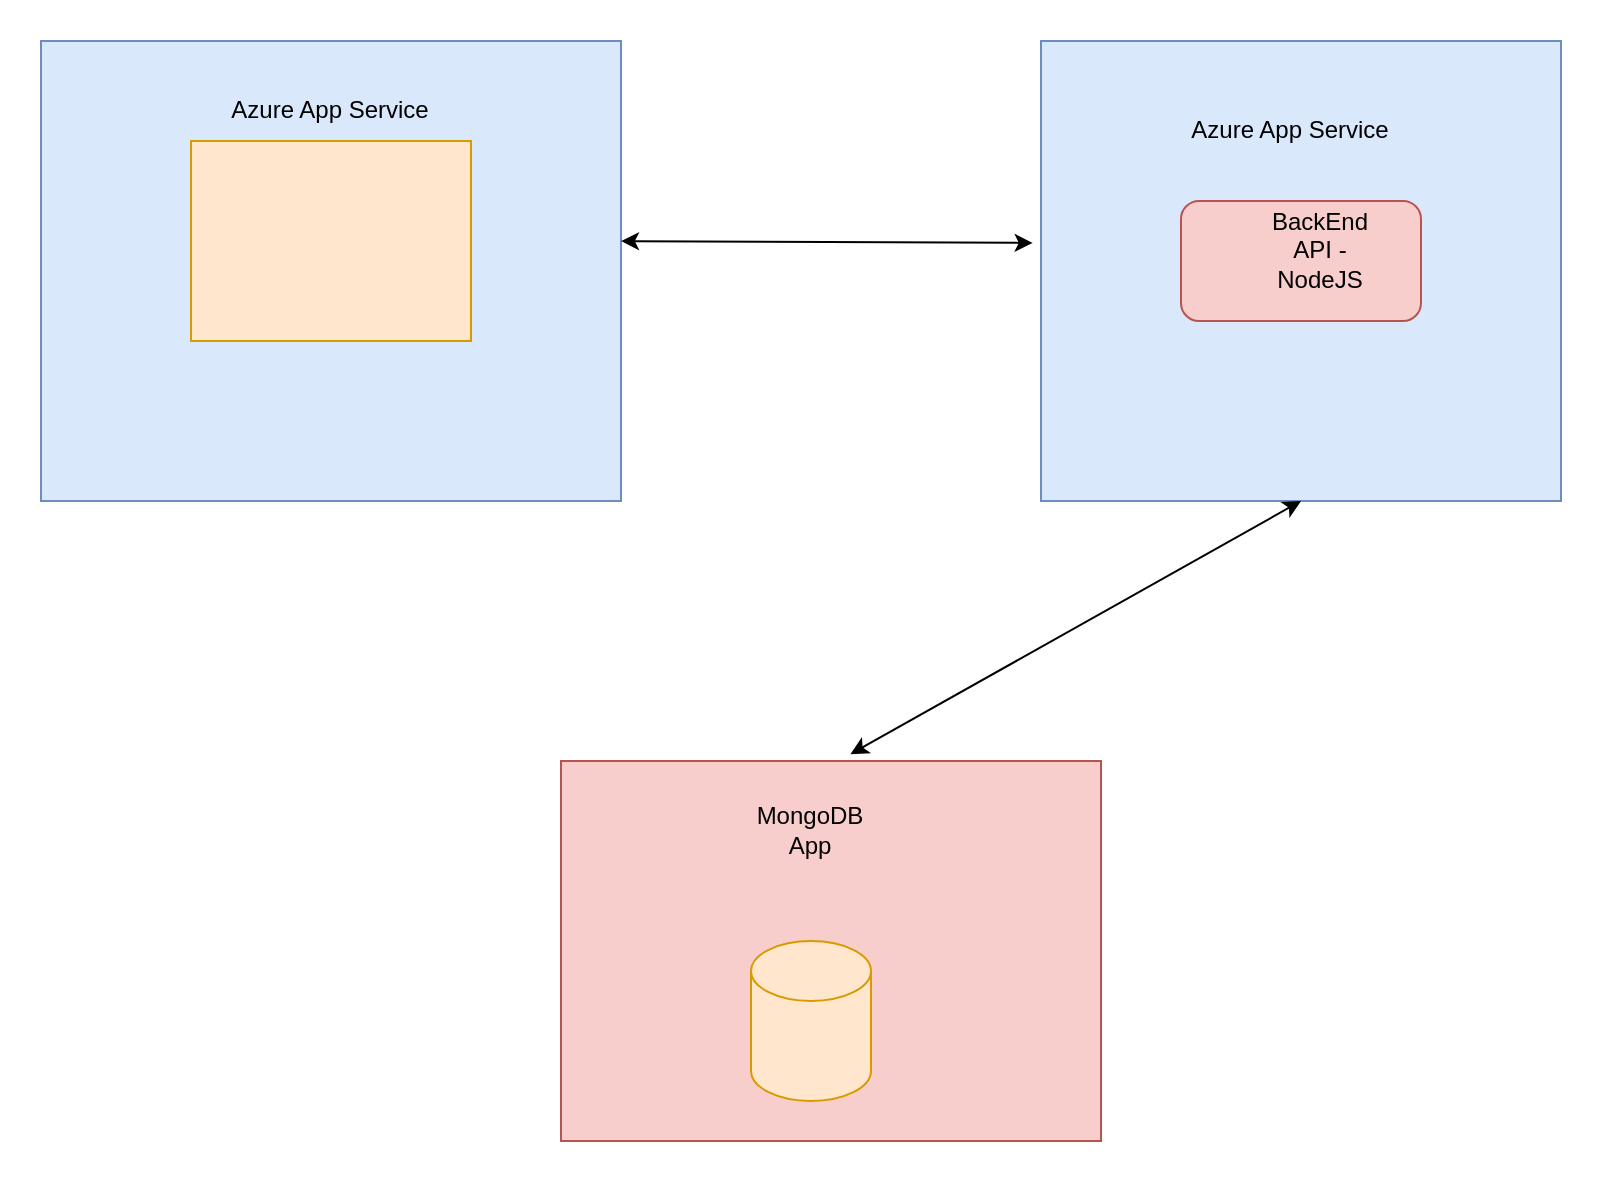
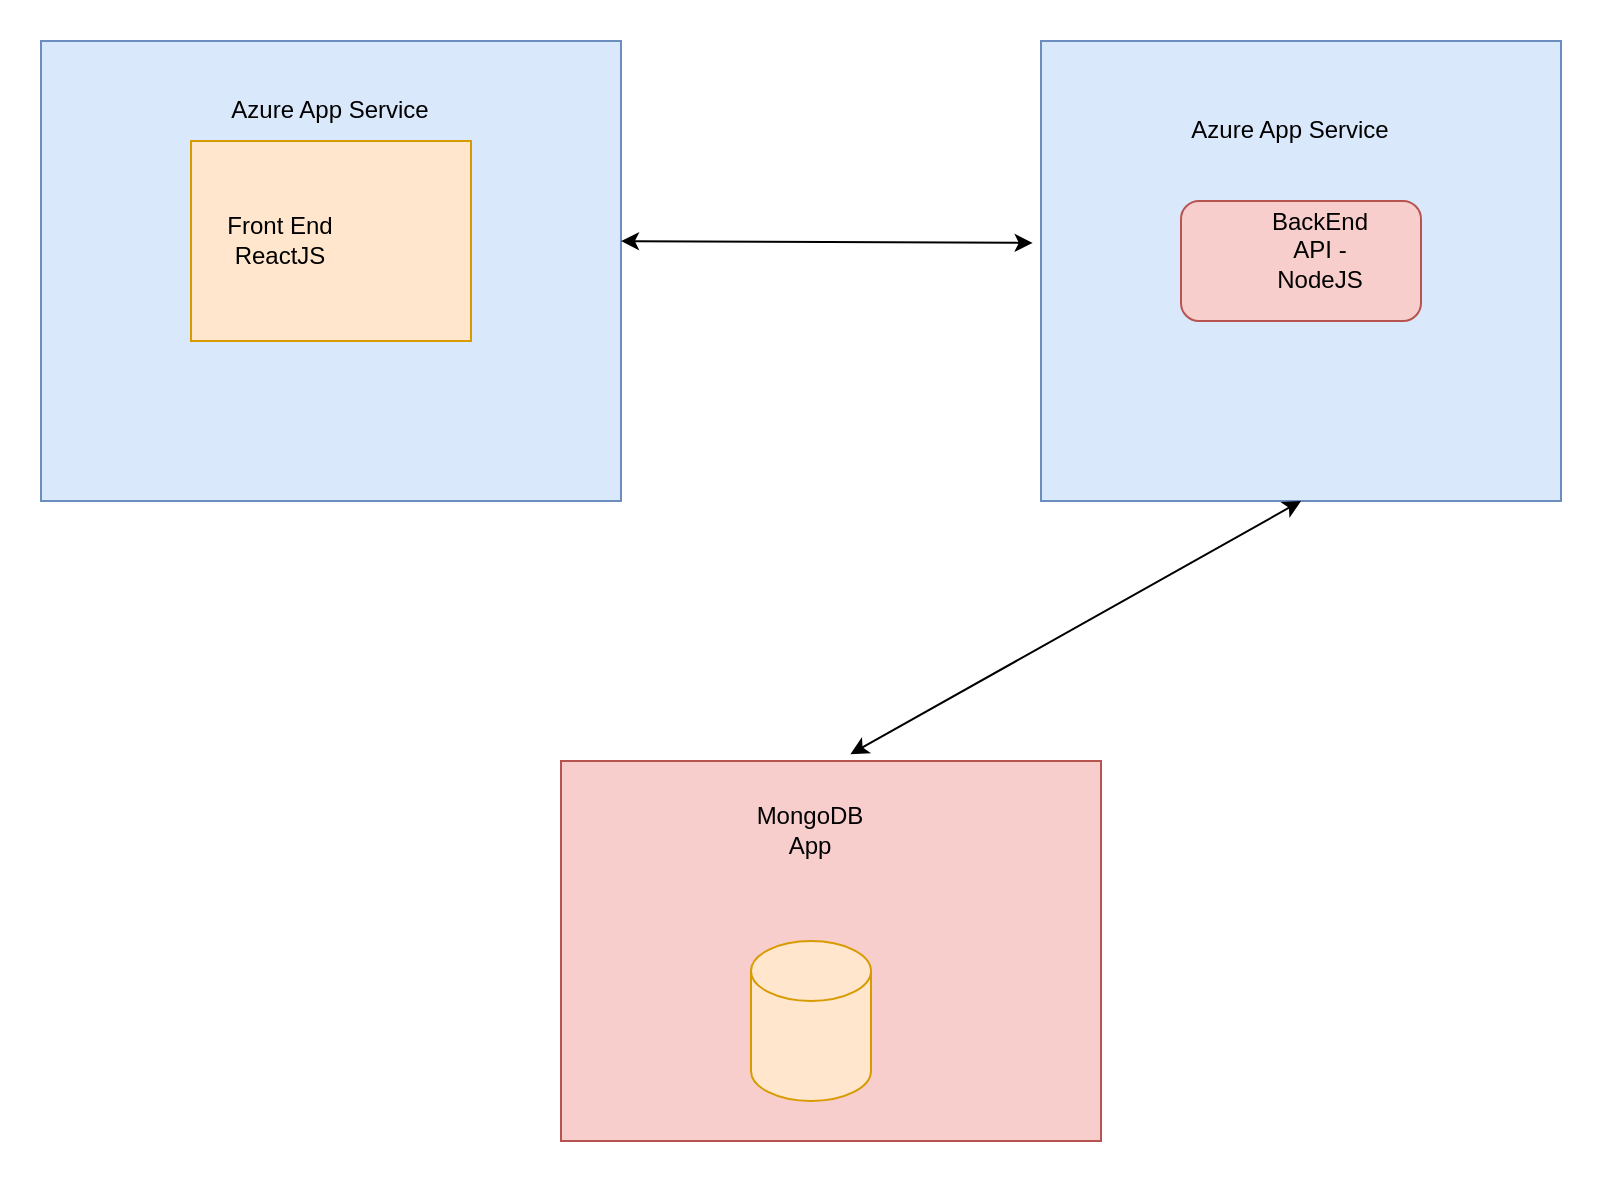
+ <mxCell id="4" value="Front End ReactJS" style="text;html=1;strokeColor=none;fillColor=none;align=center;verticalAlign=middle;whiteSpace=wrap;rounded=0;" vertex="1" parent="1"><mxGeometry x="110" y="105" width="60" height="30" as="geometry" /></mxCell>
